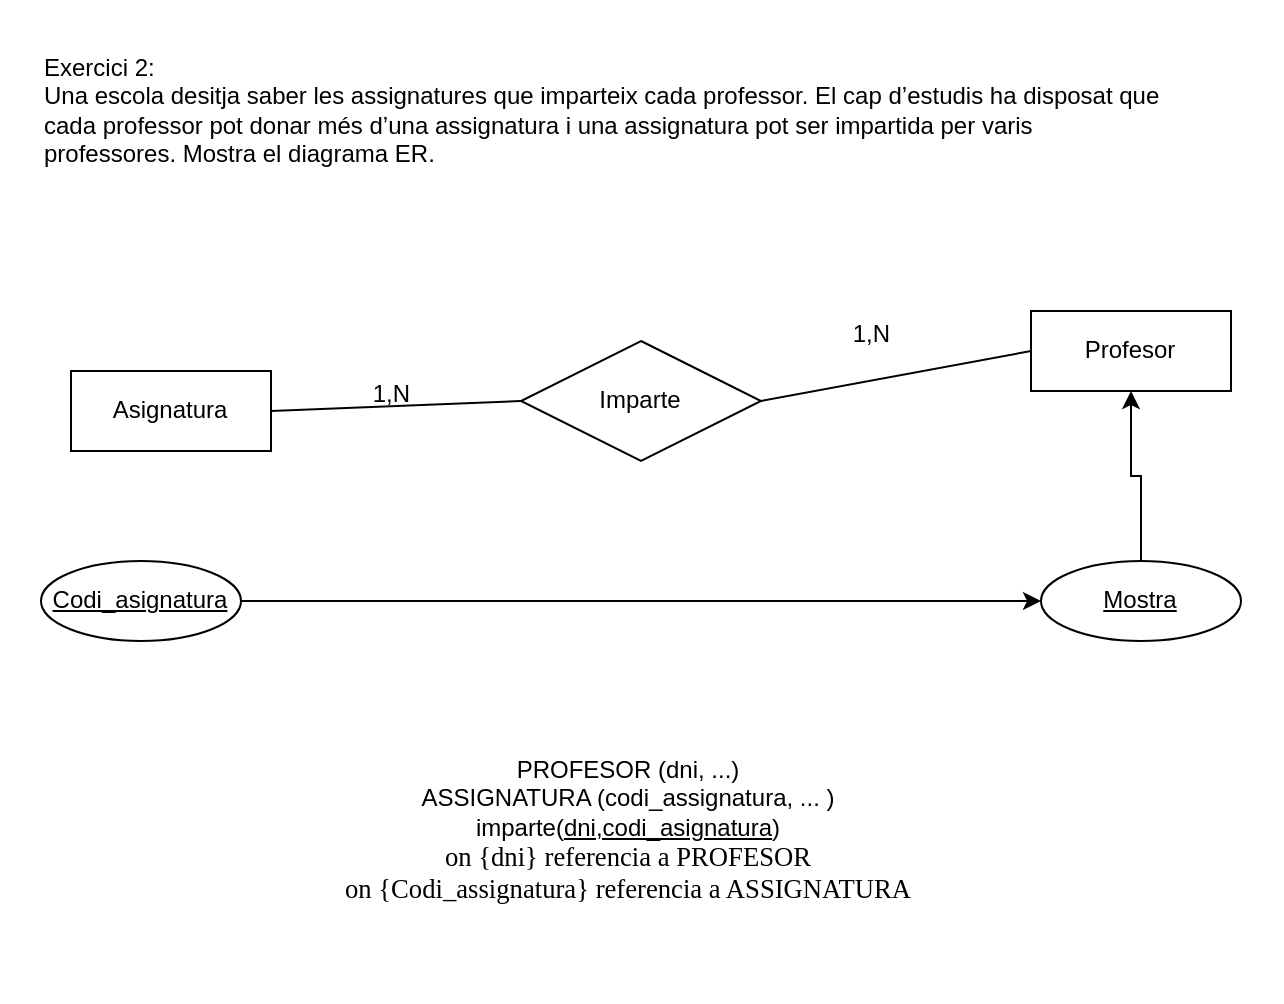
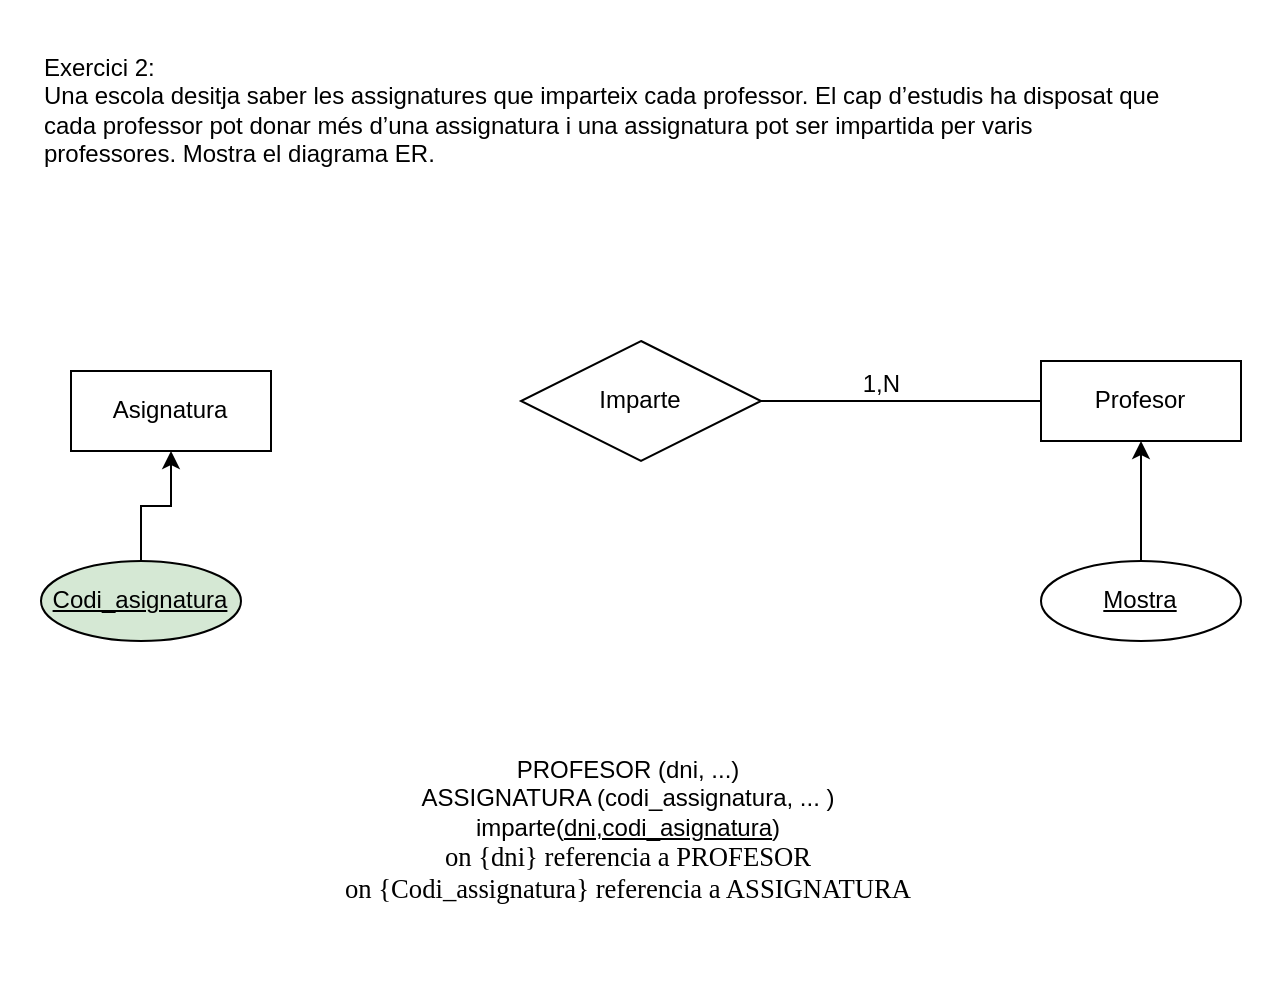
- <mxCell id="3" value="Profesor" style="whiteSpace=wrap;html=1;align=center;" parent="1" vertex="1"><mxGeometry x="515" y="155" width="100" height="40" as="geometry" /></mxCell>
+ <mxCell id="3" value="Profesor" style="whiteSpace=wrap;html=1;align=center;" parent="1" vertex="1"><mxGeometry x="520" y="180" width="100" height="40" as="geometry" /></mxCell>
- <mxCell id="6" value="" style="endArrow=none;html=1;rounded=0;entryX=1;entryY=0.5;entryDx=0;entryDy=0;exitX=0;exitY=0.5;exitDx=0;exitDy=0;" parent="1" source="5" target="4" edge="1"><mxGeometry relative="1" as="geometry"><mxPoint x="250" y="280" as="sourcePoint" /><mxPoint x="110" y="280" as="targetPoint" /></mxGeometry></mxCell>
- <mxCell id="7" value="1,N" style="resizable=0;html=1;align=right;verticalAlign=bottom;" parent="6" connectable="0" vertex="1"><mxGeometry x="1" relative="1" as="geometry"><mxPoint x="70" as="offset" /></mxGeometry></mxCell>
- <mxCell id="11" value="&lt;u&gt;Codi_asignatura&lt;/u&gt;" style="ellipse;whiteSpace=wrap;html=1;align=center;" parent="1" vertex="1"><mxGeometry x="20" y="280" width="100" height="40" as="geometry" /></mxCell>
+ <mxCell id="11" value="&lt;u&gt;Codi_asignatura&lt;/u&gt;" style="ellipse;whiteSpace=wrap;html=1;align=center;fillColor=#d5e8d4;" parent="1" vertex="1"><mxGeometry x="20" y="280" width="100" height="40" as="geometry" /></mxCell>
- <mxCell id="10" style="edgeStyle=orthogonalEdgeStyle;rounded=0;orthogonalLoop=1;jettySize=auto;html=1;" parent="1" source="11" target="13" edge="1"><mxGeometry relative="1" as="geometry" /></mxCell>
+ <mxCell id="10" style="edgeStyle=orthogonalEdgeStyle;rounded=0;orthogonalLoop=1;jettySize=auto;html=1;entryX=0.5;entryY=1;entryDx=0;entryDy=0;" parent="1" source="11" target="4" edge="1"><mxGeometry relative="1" as="geometry" /></mxCell>
